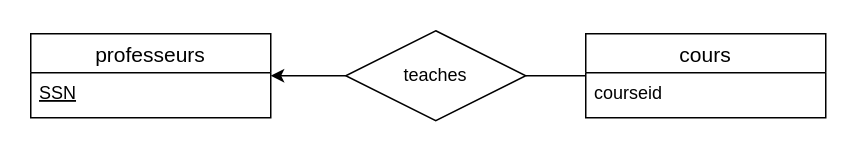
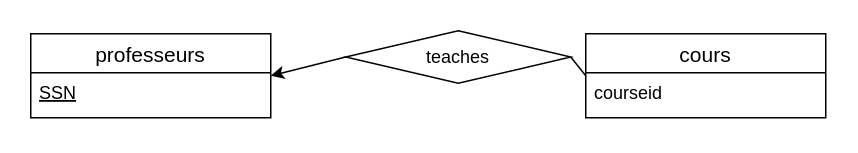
- <mxCell id="2" value="teaches" style="shape=rhombus;perimeter=rhombusPerimeter;whiteSpace=wrap;html=1;align=center;" parent="1" vertex="1"><mxGeometry x="230" y="20" width="120" height="60" as="geometry" /></mxCell>
+ <mxCell id="2" value="teaches" style="shape=rhombus;perimeter=rhombusPerimeter;whiteSpace=wrap;html=1;align=center;" parent="1" vertex="1"><mxGeometry x="230" y="20" width="150" height="35" as="geometry" /></mxCell>
